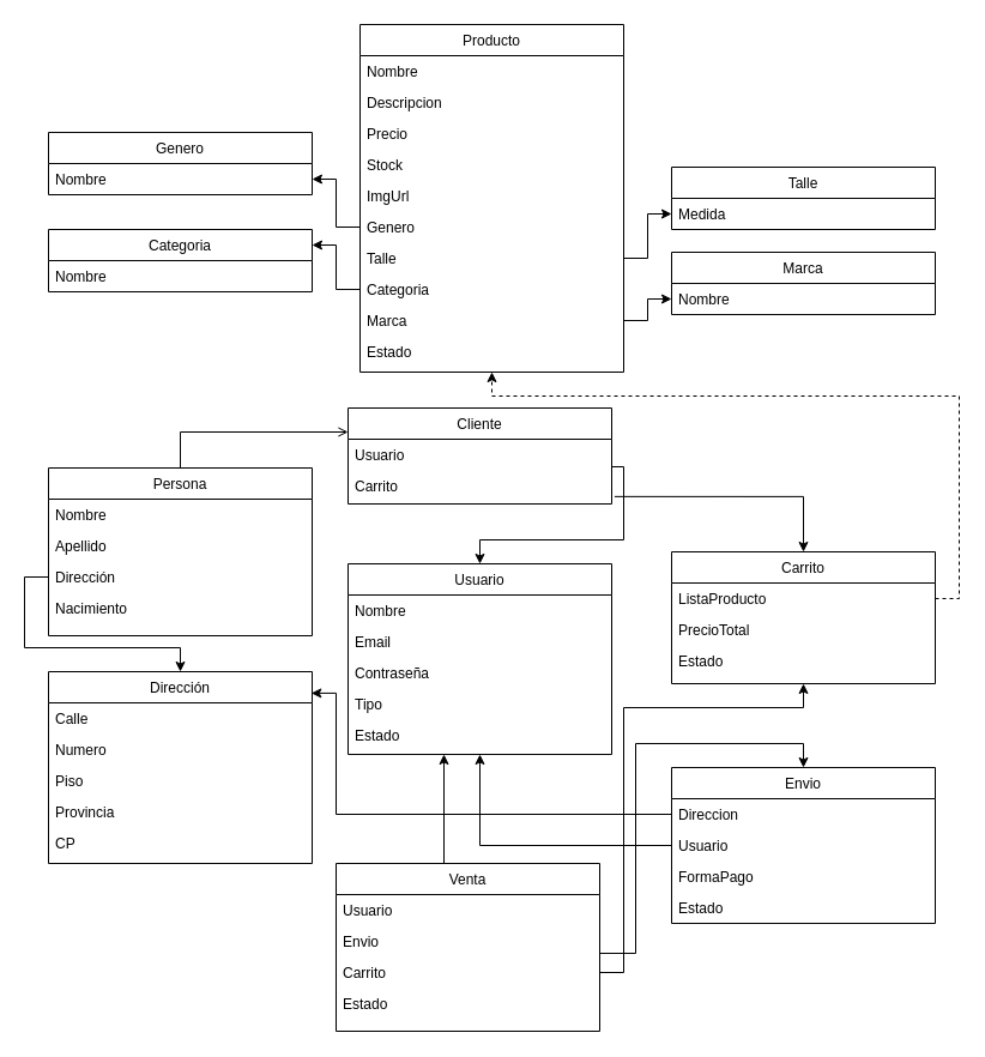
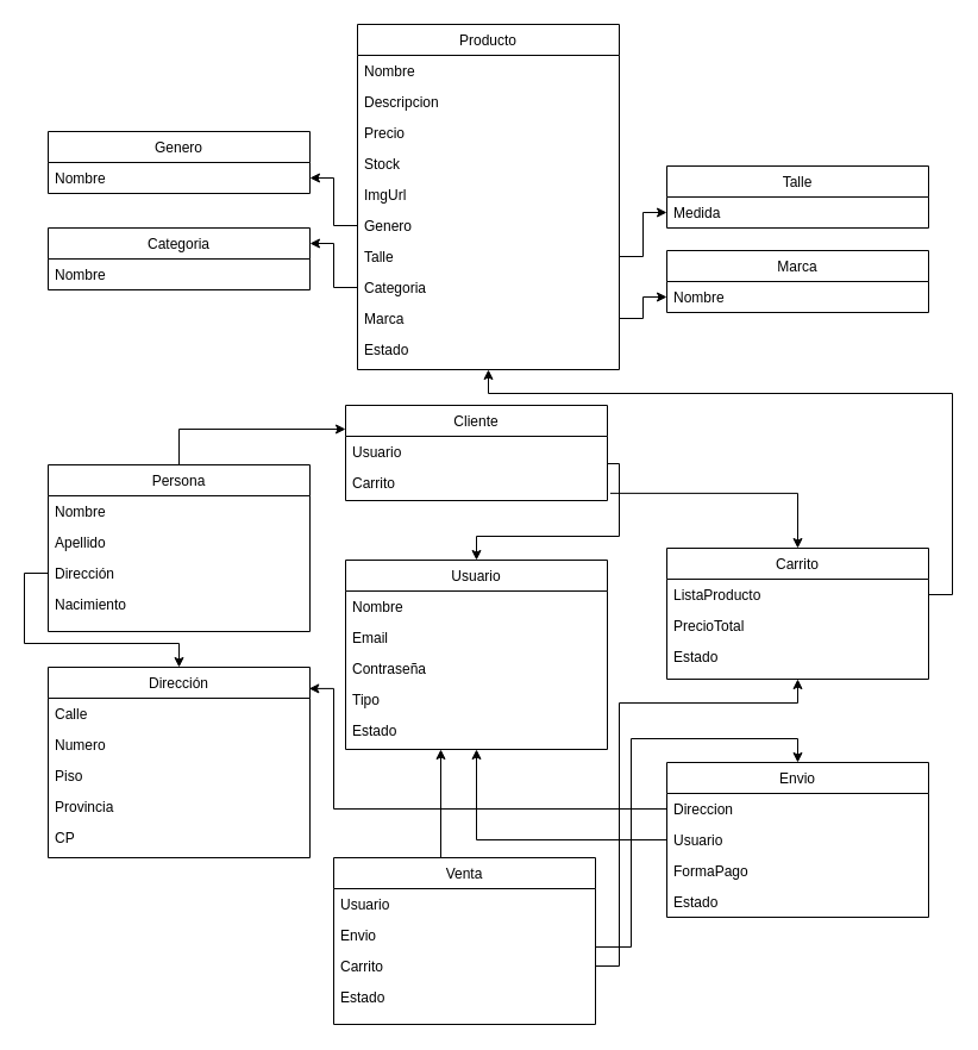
- <mxCell id="45" value="" style="edgeStyle=orthogonalEdgeStyle;rounded=0;orthogonalLoop=1;jettySize=auto;html=1;entryX=0.5;entryY=1;entryDx=0;entryDy=0;exitX=1;exitY=0.5;exitDx=0;exitDy=0;dashed=1;" parent="1" source="41" target="2" edge="1"><mxGeometry relative="1" as="geometry"><Array as="points"><mxPoint x="800" y="499" /><mxPoint x="800" y="330" /><mxPoint x="410" y="330" /></Array></mxGeometry></mxCell>
+ <mxCell id="45" value="" style="edgeStyle=orthogonalEdgeStyle;rounded=0;orthogonalLoop=1;jettySize=auto;html=1;entryX=0.5;entryY=1;entryDx=0;entryDy=0;exitX=1;exitY=0.5;exitDx=0;exitDy=0;" parent="1" source="41" target="2" edge="1"><mxGeometry relative="1" as="geometry"><Array as="points"><mxPoint x="800" y="499" /><mxPoint x="800" y="330" /><mxPoint x="410" y="330" /></Array></mxGeometry></mxCell>
- <mxCell id="37" value="" style="edgeStyle=orthogonalEdgeStyle;rounded=0;orthogonalLoop=1;jettySize=auto;html=1;entryX=0;entryY=0.25;entryDx=0;entryDy=0;endArrow=open;" parent="1" source="26" target="59" edge="1"><mxGeometry relative="1" as="geometry"><Array as="points"><mxPoint x="150" y="360" /><mxPoint x="290" y="360" /></Array><mxPoint x="290" y="380" as="targetPoint" /></mxGeometry></mxCell>
+ <mxCell id="37" value="" style="edgeStyle=orthogonalEdgeStyle;rounded=0;orthogonalLoop=1;jettySize=auto;html=1;entryX=0;entryY=0.25;entryDx=0;entryDy=0;" parent="1" source="26" target="59" edge="1"><mxGeometry relative="1" as="geometry"><Array as="points"><mxPoint x="150" y="360" /><mxPoint x="290" y="360" /></Array><mxPoint x="290" y="380" as="targetPoint" /></mxGeometry></mxCell>
